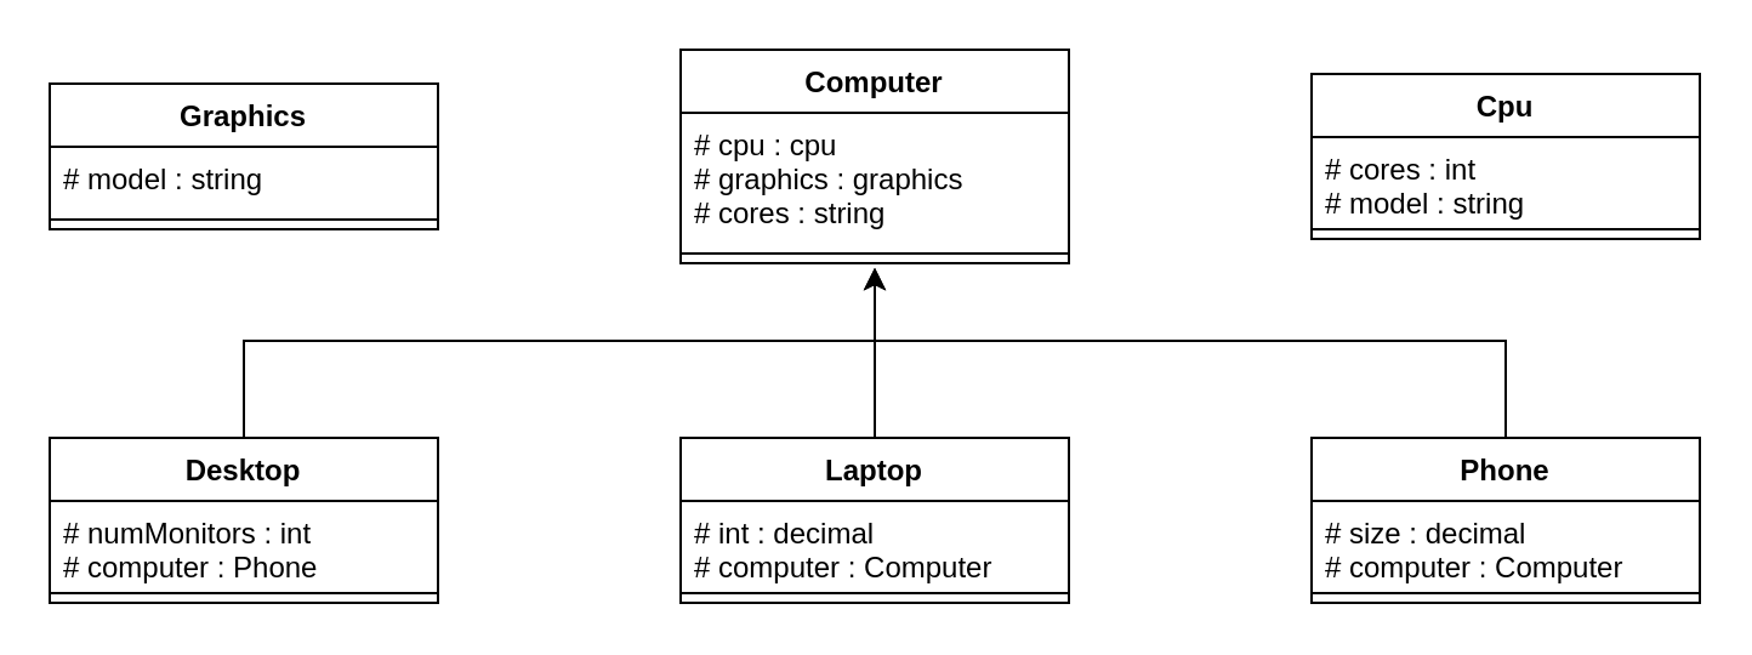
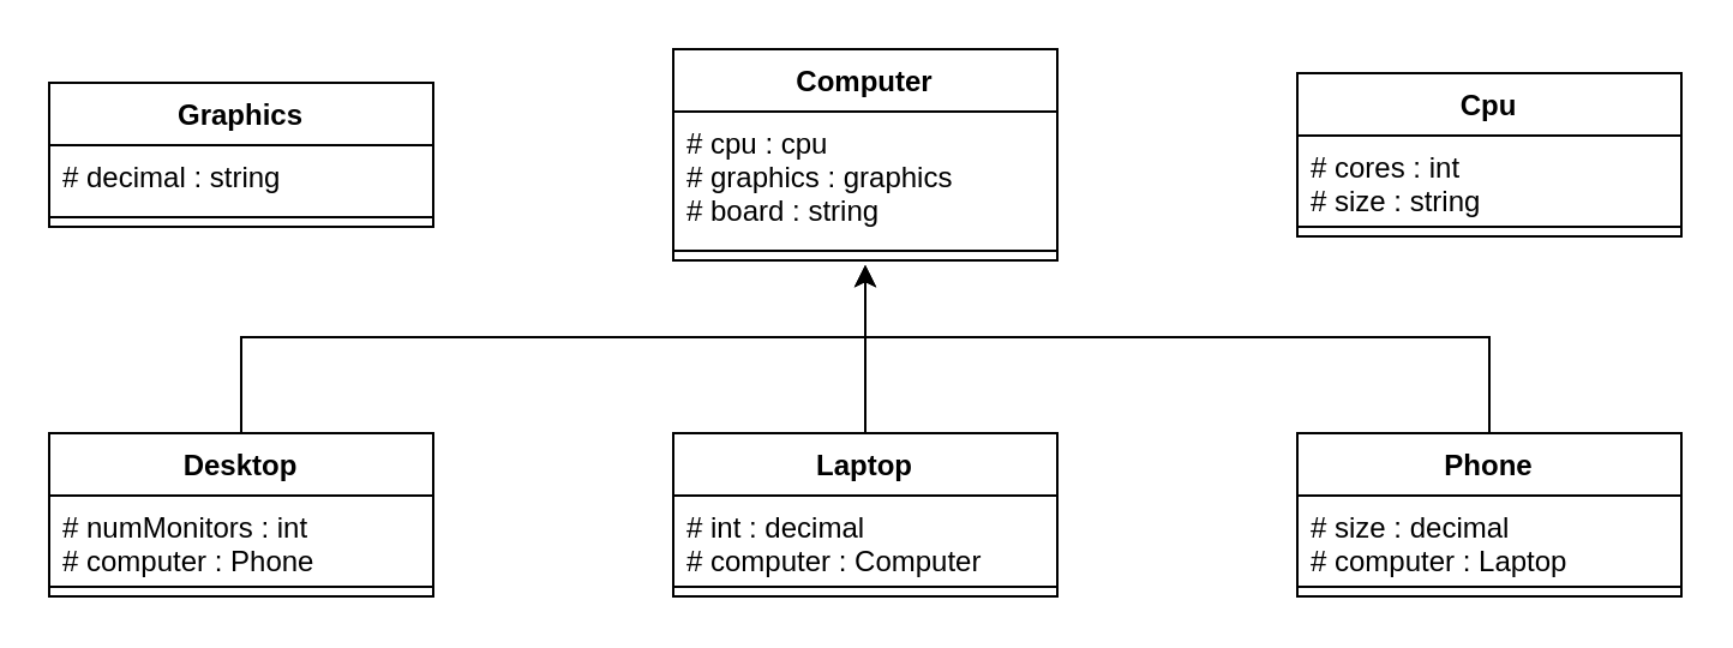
- <mxCell id="6" value="# cpu : cpu&#10;# graphics : graphics&#10;# cores : string" style="text;strokeColor=none;fillColor=none;align=left;verticalAlign=top;spacingLeft=4;spacingRight=4;overflow=hidden;rotatable=0;points=[[0,0.5],[1,0.5]];portConstraint=eastwest;" vertex="1" parent="5"><mxGeometry y="26" width="160" height="54" as="geometry" /></mxCell>
+ <mxCell id="6" value="# cpu : cpu&#10;# graphics : graphics&#10;# board : string" style="text;strokeColor=none;fillColor=none;align=left;verticalAlign=top;spacingLeft=4;spacingRight=4;overflow=hidden;rotatable=0;points=[[0,0.5],[1,0.5]];portConstraint=eastwest;" vertex="1" parent="5"><mxGeometry y="26" width="160" height="54" as="geometry" /></mxCell>
- <mxCell id="21" value="# cores : int&#10;# model : string" style="text;strokeColor=none;fillColor=none;align=left;verticalAlign=top;spacingLeft=4;spacingRight=4;overflow=hidden;rotatable=0;points=[[0,0.5],[1,0.5]];portConstraint=eastwest;" vertex="1" parent="20"><mxGeometry y="26" width="160" height="34" as="geometry" /></mxCell>
+ <mxCell id="21" value="# cores : int&#10;# size : string" style="text;strokeColor=none;fillColor=none;align=left;verticalAlign=top;spacingLeft=4;spacingRight=4;overflow=hidden;rotatable=0;points=[[0,0.5],[1,0.5]];portConstraint=eastwest;" vertex="1" parent="20"><mxGeometry y="26" width="160" height="34" as="geometry" /></mxCell>
- <mxCell id="18" value="# model : string" style="text;strokeColor=none;fillColor=none;align=left;verticalAlign=top;spacingLeft=4;spacingRight=4;overflow=hidden;rotatable=0;points=[[0,0.5],[1,0.5]];portConstraint=eastwest;" vertex="1" parent="17"><mxGeometry y="26" width="160" height="26" as="geometry" /></mxCell>
+ <mxCell id="18" value="# decimal : string" style="text;strokeColor=none;fillColor=none;align=left;verticalAlign=top;spacingLeft=4;spacingRight=4;overflow=hidden;rotatable=0;points=[[0,0.5],[1,0.5]];portConstraint=eastwest;" vertex="1" parent="17"><mxGeometry y="26" width="160" height="26" as="geometry" /></mxCell>
- <mxCell id="15" value="# size : decimal&#10;# computer : Computer" style="text;strokeColor=none;fillColor=none;align=left;verticalAlign=top;spacingLeft=4;spacingRight=4;overflow=hidden;rotatable=0;points=[[0,0.5],[1,0.5]];portConstraint=eastwest;" vertex="1" parent="14"><mxGeometry y="26" width="160" height="34" as="geometry" /></mxCell>
+ <mxCell id="15" value="# size : decimal&#10;# computer : Laptop" style="text;strokeColor=none;fillColor=none;align=left;verticalAlign=top;spacingLeft=4;spacingRight=4;overflow=hidden;rotatable=0;points=[[0,0.5],[1,0.5]];portConstraint=eastwest;" vertex="1" parent="14"><mxGeometry y="26" width="160" height="34" as="geometry" /></mxCell>
